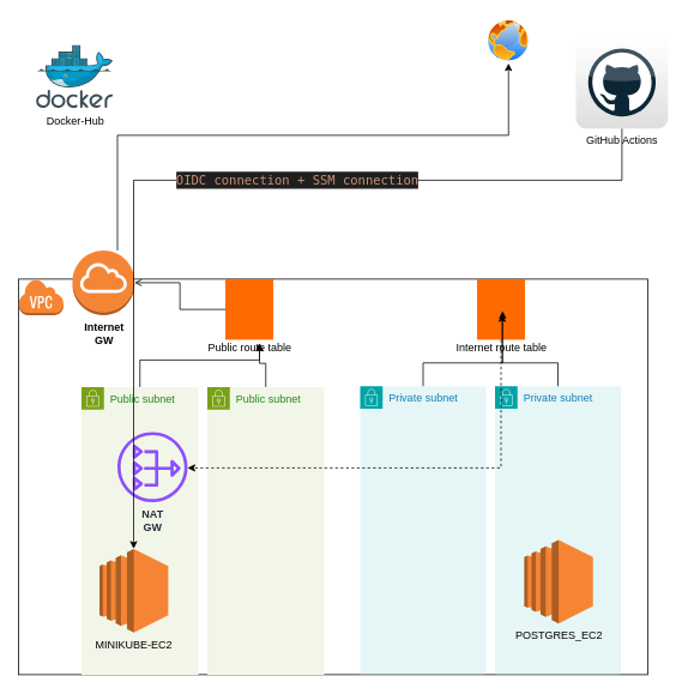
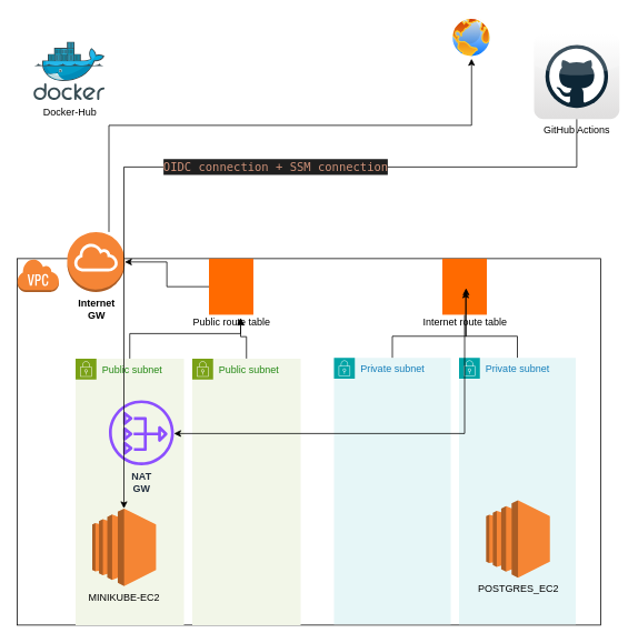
- <mxCell id="13" style="edgeStyle=orthogonalEdgeStyle;rounded=0;orthogonalLoop=1;jettySize=auto;html=1;endArrow=open;" edge="1" parent="1" source="14" target="9"><mxGeometry relative="1" as="geometry" /></mxCell>
+ <mxCell id="13" style="edgeStyle=orthogonalEdgeStyle;rounded=0;orthogonalLoop=1;jettySize=auto;html=1;" edge="1" parent="1" source="14" target="9"><mxGeometry relative="1" as="geometry" /></mxCell>
- <mxCell id="15" style="edgeStyle=orthogonalEdgeStyle;rounded=0;orthogonalLoop=1;jettySize=auto;html=1;dashed=1;" edge="1" parent="1" source="16" target="10"><mxGeometry relative="1" as="geometry"><Array as="points"><mxPoint x="557" y="520" /></Array></mxGeometry></mxCell>
+ <mxCell id="15" style="edgeStyle=orthogonalEdgeStyle;rounded=0;orthogonalLoop=1;jettySize=auto;html=1;" edge="1" parent="1" source="16" target="10"><mxGeometry relative="1" as="geometry"><Array as="points"><mxPoint x="557" y="520" /></Array></mxGeometry></mxCell>
